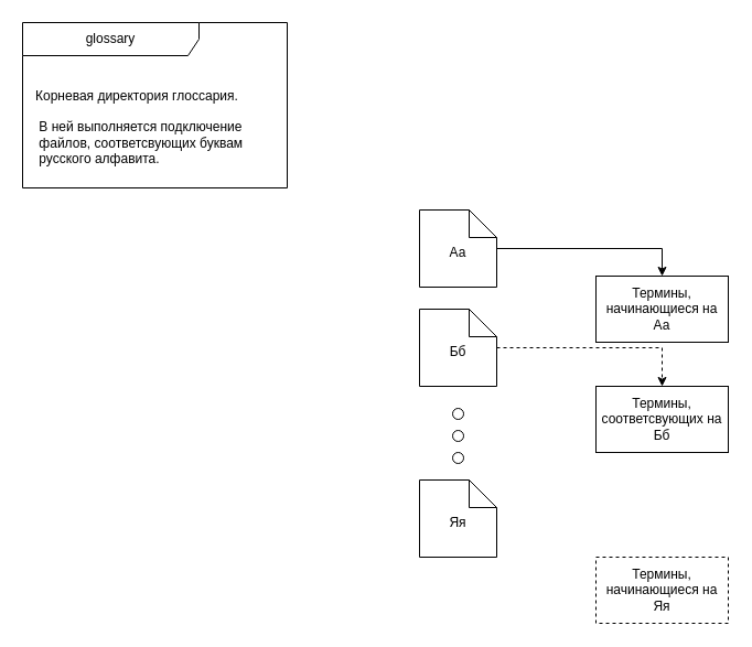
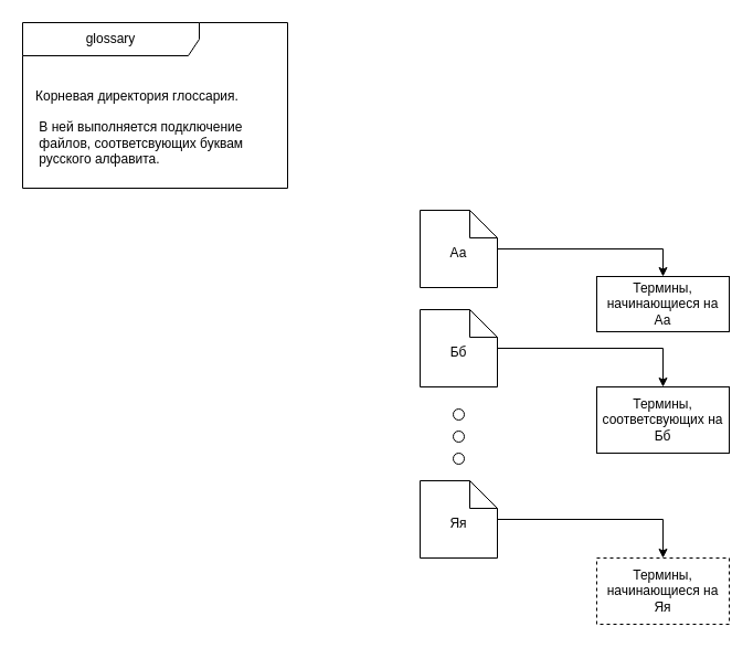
- <mxCell id="13" value="Термины, начинающиеся на Аа" style="rounded=0;whiteSpace=wrap;html=1;" vertex="1" parent="1"><mxGeometry x="540" y="250" width="120" height="60" as="geometry" /></mxCell>
+ <mxCell id="13" value="Термины, начинающиеся на Аа" style="rounded=0;whiteSpace=wrap;html=1;" vertex="1" parent="1"><mxGeometry x="540" y="250" width="120" height="50" as="geometry" /></mxCell>
- <mxCell id="17" style="edgeStyle=orthogonalEdgeStyle;rounded=0;orthogonalLoop=1;jettySize=auto;html=1;entryX=0.5;entryY=0;entryDx=0;entryDy=0;dashed=1;" edge="1" parent="1" source="6" target="14"><mxGeometry relative="1" as="geometry" /></mxCell>
+ <mxCell id="17" style="edgeStyle=orthogonalEdgeStyle;rounded=0;orthogonalLoop=1;jettySize=auto;html=1;entryX=0.5;entryY=0;entryDx=0;entryDy=0;" edge="1" parent="1" source="6" target="14"><mxGeometry relative="1" as="geometry" /></mxCell>
+ <mxCell id="18" style="edgeStyle=orthogonalEdgeStyle;rounded=0;orthogonalLoop=1;jettySize=auto;html=1;entryX=0.5;entryY=0;entryDx=0;entryDy=0;" edge="1" parent="1" source="8" target="15"><mxGeometry relative="1" as="geometry" /></mxCell>
